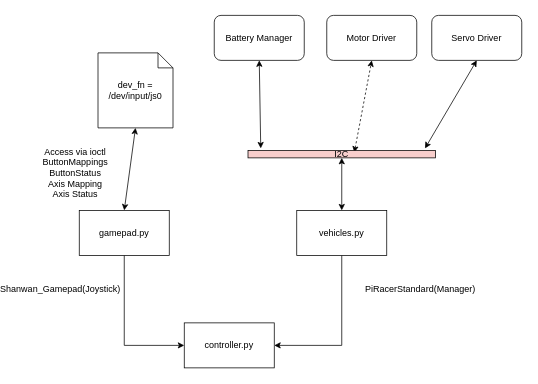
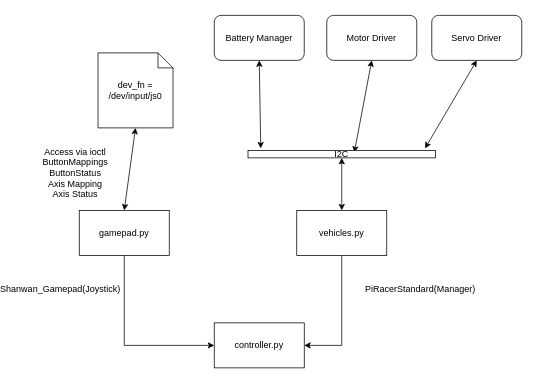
- <mxCell id="16" value="" style="endArrow=classic;startArrow=classic;html=1;rounded=0;entryX=0.5;entryY=1;entryDx=0;entryDy=0;exitX=0.567;exitY=0.284;exitDx=0;exitDy=0;exitPerimeter=0;dashed=1;" edge="1" parent="1" source="17" target="13"><mxGeometry width="50" height="50" relative="1" as="geometry"><mxPoint x="450" y="170" as="sourcePoint" /><mxPoint x="290" y="140" as="targetPoint" /></mxGeometry></mxCell>
+ <mxCell id="16" value="" style="endArrow=classic;startArrow=classic;html=1;rounded=0;entryX=0.5;entryY=1;entryDx=0;entryDy=0;exitX=0.567;exitY=0.284;exitDx=0;exitDy=0;exitPerimeter=0;" edge="1" parent="1" source="17" target="13"><mxGeometry width="50" height="50" relative="1" as="geometry"><mxPoint x="450" y="170" as="sourcePoint" /><mxPoint x="290" y="140" as="targetPoint" /></mxGeometry></mxCell>
- <mxCell id="17" value="I2C" style="rounded=0;whiteSpace=wrap;html=1;fillColor=#f8cecc;" vertex="1" parent="1"><mxGeometry x="325" y="200" width="250" height="10" as="geometry" /></mxCell>
+ <mxCell id="17" value="I2C" style="rounded=0;whiteSpace=wrap;html=1;" vertex="1" parent="1"><mxGeometry x="325" y="200" width="250" height="10" as="geometry" /></mxCell>
- <mxCell id="6" value="controller.py" style="rounded=0;whiteSpace=wrap;html=1;" parent="1" vertex="1"><mxGeometry x="240" y="430" width="120" height="60" as="geometry" /></mxCell>
+ <mxCell id="6" value="controller.py" style="rounded=0;whiteSpace=wrap;html=1;" parent="1" vertex="1"><mxGeometry x="280" y="430" width="120" height="60" as="geometry" /></mxCell>
